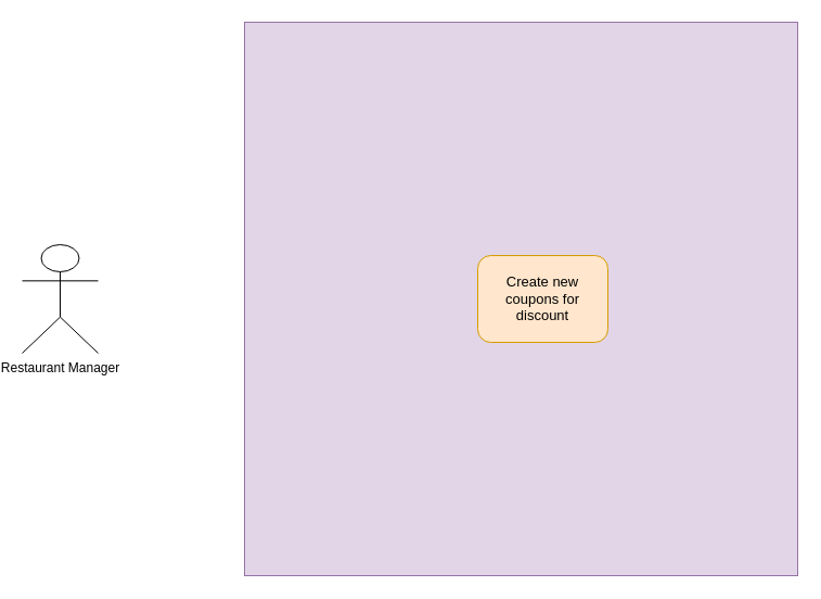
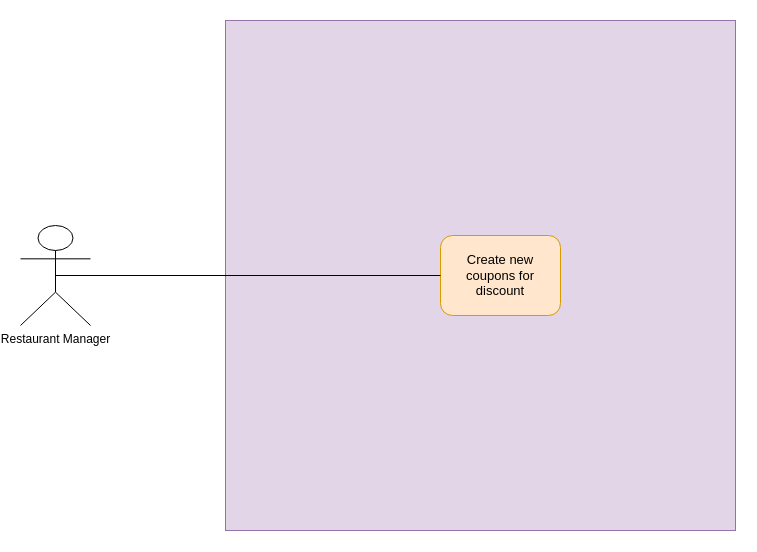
+ <mxCell id="5" value="" style="endArrow=none;html=1;rounded=0;fontSize=15;exitX=0.5;exitY=0.5;exitDx=0;exitDy=0;exitPerimeter=0;entryX=0;entryY=0.5;entryDx=0;entryDy=0;" parent="1" source="2" target="4" edge="1"><mxGeometry width="50" height="50" relative="1" as="geometry"><mxPoint x="90" y="295" as="sourcePoint" /><mxPoint x="140" y="245" as="targetPoint" /></mxGeometry></mxCell>
